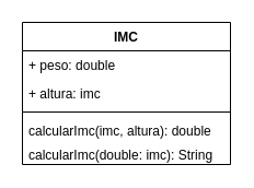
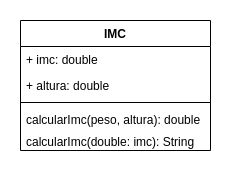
- <mxCell id="3" value="+ peso: double" style="text;strokeColor=none;fillColor=none;align=left;verticalAlign=top;spacingLeft=4;spacingRight=4;overflow=hidden;rotatable=0;points=[[0,0.5],[1,0.5]];portConstraint=eastwest;whiteSpace=wrap;html=1;" vertex="1" parent="2"><mxGeometry y="26" width="190" height="26" as="geometry" /></mxCell>
+ <mxCell id="3" value="+ imc: double" style="text;strokeColor=none;fillColor=none;align=left;verticalAlign=top;spacingLeft=4;spacingRight=4;overflow=hidden;rotatable=0;points=[[0,0.5],[1,0.5]];portConstraint=eastwest;whiteSpace=wrap;html=1;" vertex="1" parent="2"><mxGeometry y="26" width="190" height="26" as="geometry" /></mxCell>
- <mxCell id="4" value="+ altura: imc" style="text;strokeColor=none;fillColor=none;align=left;verticalAlign=top;spacingLeft=4;spacingRight=4;overflow=hidden;rotatable=0;points=[[0,0.5],[1,0.5]];portConstraint=eastwest;whiteSpace=wrap;html=1;" vertex="1" parent="2"><mxGeometry y="52" width="190" height="26" as="geometry" /></mxCell>
+ <mxCell id="4" value="+ altura: double" style="text;strokeColor=none;fillColor=none;align=left;verticalAlign=top;spacingLeft=4;spacingRight=4;overflow=hidden;rotatable=0;points=[[0,0.5],[1,0.5]];portConstraint=eastwest;whiteSpace=wrap;html=1;" vertex="1" parent="2"><mxGeometry y="52" width="190" height="26" as="geometry" /></mxCell>
- <mxCell id="6" value="calcularImc(imc, altura): double" style="text;strokeColor=none;fillColor=none;align=left;verticalAlign=top;spacingLeft=4;spacingRight=4;overflow=hidden;rotatable=0;points=[[0,0.5],[1,0.5]];portConstraint=eastwest;whiteSpace=wrap;html=1;" vertex="1" parent="2"><mxGeometry y="86" width="190" height="22" as="geometry" /></mxCell>
+ <mxCell id="6" value="calcularImc(peso, altura): double" style="text;strokeColor=none;fillColor=none;align=left;verticalAlign=top;spacingLeft=4;spacingRight=4;overflow=hidden;rotatable=0;points=[[0,0.5],[1,0.5]];portConstraint=eastwest;whiteSpace=wrap;html=1;" vertex="1" parent="2"><mxGeometry y="86" width="190" height="22" as="geometry" /></mxCell>
